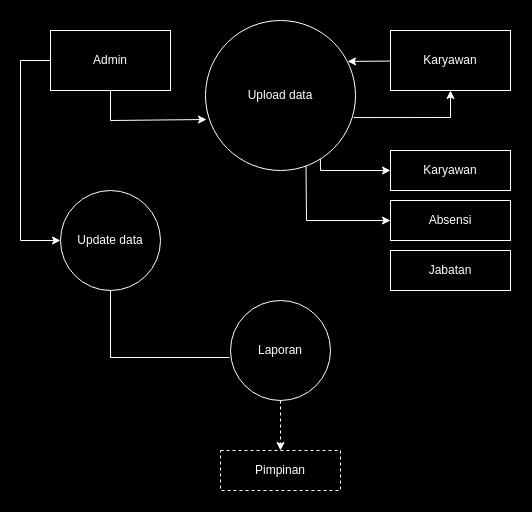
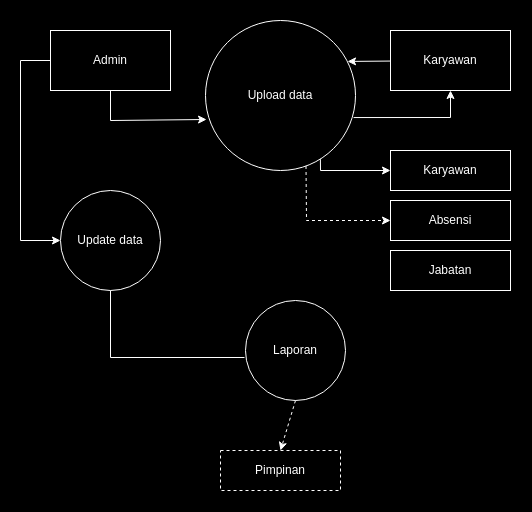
- <mxCell id="12" value="" style="endArrow=classic;html=1;rounded=0;exitX=0.67;exitY=0.97;exitDx=0;exitDy=0;exitPerimeter=0;entryX=0;entryY=0.5;entryDx=0;entryDy=0;strokeColor=#FFFFFF;" edge="1" parent="1" source="3" target="9"><mxGeometry width="50" height="50" relative="1" as="geometry"><mxPoint x="260" y="310" as="sourcePoint" /><mxPoint x="310" y="260" as="targetPoint" /><Array as="points"><mxPoint x="306" y="220" /></Array></mxGeometry></mxCell>
+ <mxCell id="12" value="" style="endArrow=classic;html=1;rounded=0;exitX=0.67;exitY=0.97;exitDx=0;exitDy=0;exitPerimeter=0;entryX=0;entryY=0.5;entryDx=0;entryDy=0;strokeColor=#FFFFFF;dashed=1;" edge="1" parent="1" source="3" target="9"><mxGeometry width="50" height="50" relative="1" as="geometry"><mxPoint x="260" y="310" as="sourcePoint" /><mxPoint x="310" y="260" as="targetPoint" /><Array as="points"><mxPoint x="306" y="220" /></Array></mxGeometry></mxCell>
- <mxCell id="4" value="&lt;font color=&quot;#ffffff&quot;&gt;Laporan&lt;/font&gt;" style="ellipse;whiteSpace=wrap;html=1;aspect=fixed;fillColor=none;strokeColor=#FFFFFF;" vertex="1" parent="1"><mxGeometry x="230" y="300" width="100" height="100" as="geometry" /></mxCell>
+ <mxCell id="4" value="&lt;font color=&quot;#ffffff&quot;&gt;Laporan&lt;/font&gt;" style="ellipse;whiteSpace=wrap;html=1;aspect=fixed;fillColor=none;strokeColor=#FFFFFF;" vertex="1" parent="1"><mxGeometry x="245" y="300" width="100" height="100" as="geometry" /></mxCell>
